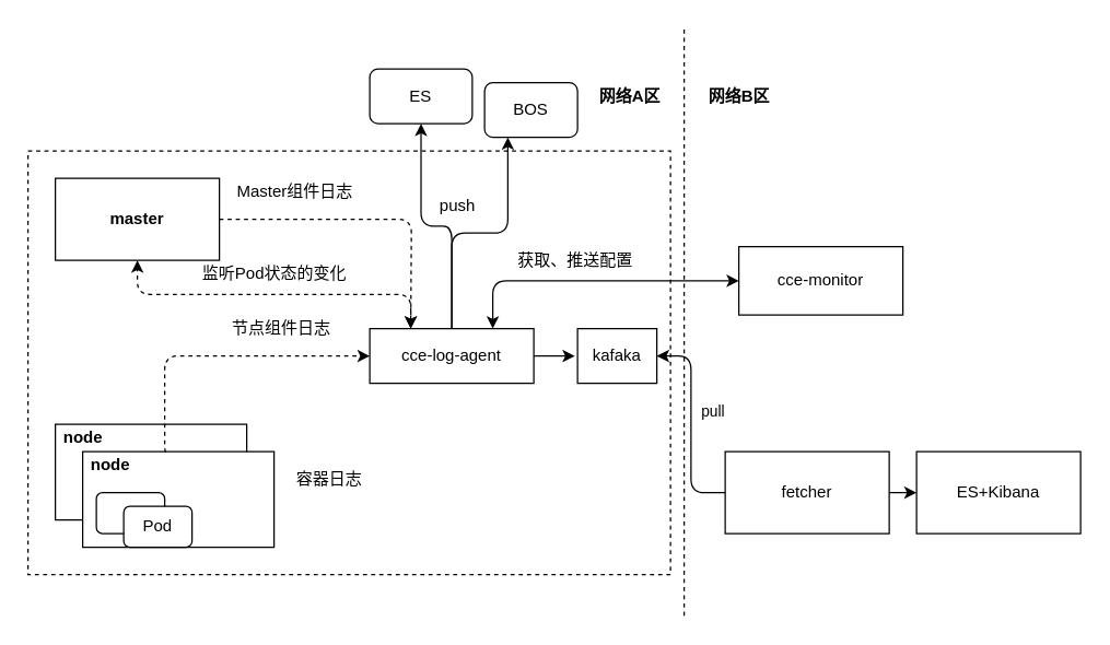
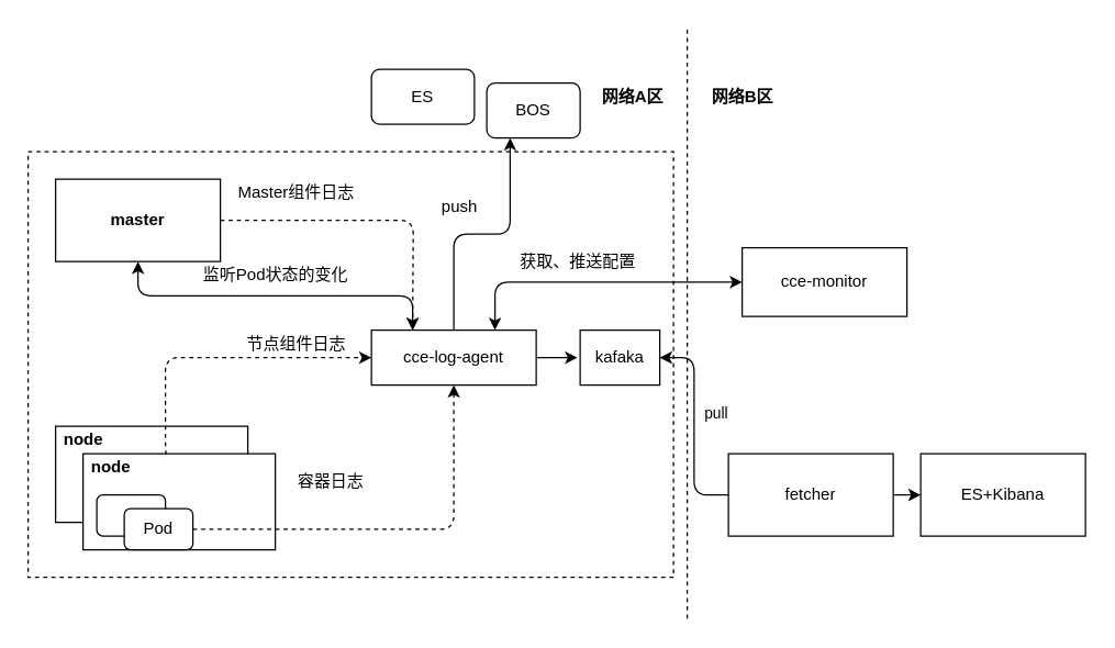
- <mxCell id="31" value="" style="endArrow=none;html=1;startArrow=classic;startFill=1;endFill=0;entryX=0.5;entryY=0;entryDx=0;entryDy=0;exitX=0.5;exitY=1;exitDx=0;exitDy=0;edgeStyle=orthogonalEdgeStyle;" edge="1" parent="1" source="14" target="3"><mxGeometry width="50" height="50" relative="1" as="geometry"><mxPoint x="350" y="310" as="sourcePoint" /><mxPoint x="400" y="260" as="targetPoint" /></mxGeometry></mxCell>
- <mxCell id="18" value="" style="endArrow=classic;startArrow=classic;html=1;exitX=0.25;exitY=0;exitDx=0;exitDy=0;entryX=0.5;entryY=1;entryDx=0;entryDy=0;edgeStyle=orthogonalEdgeStyle;dashed=1;" edge="1" parent="1" source="3" target="4"><mxGeometry width="50" height="50" relative="1" as="geometry"><mxPoint x="350" y="290" as="sourcePoint" /><mxPoint x="400" y="240" as="targetPoint" /></mxGeometry></mxCell>
+ <mxCell id="18" value="" style="endArrow=classic;startArrow=classic;html=1;exitX=0.25;exitY=0;exitDx=0;exitDy=0;entryX=0.5;entryY=1;entryDx=0;entryDy=0;edgeStyle=orthogonalEdgeStyle;" edge="1" parent="1" source="3" target="4"><mxGeometry width="50" height="50" relative="1" as="geometry"><mxPoint x="350" y="290" as="sourcePoint" /><mxPoint x="400" y="240" as="targetPoint" /></mxGeometry></mxCell>
- <mxCell id="16" value="节点组件日志" style="text;html=1;align=center;verticalAlign=middle;resizable=0;points=[];autosize=1;" vertex="1" parent="1"><mxGeometry x="160" y="230" width="90" height="20" as="geometry" /></mxCell>
+ <mxCell id="16" value="节点组件日志" style="text;html=1;align=center;verticalAlign=middle;resizable=0;points=[];autosize=1;" vertex="1" parent="1"><mxGeometry x="170" y="240" width="90" height="20" as="geometry" /></mxCell>
+ <mxCell id="17" value="" style="endArrow=classic;html=1;dashed=1;exitX=1;exitY=0.5;exitDx=0;exitDy=0;entryX=0.5;entryY=1;entryDx=0;entryDy=0;edgeStyle=orthogonalEdgeStyle;" edge="1" parent="1" source="10" target="3"><mxGeometry width="50" height="50" relative="1" as="geometry"><mxPoint x="350" y="290" as="sourcePoint" /><mxPoint x="400" y="240" as="targetPoint" /></mxGeometry></mxCell>
